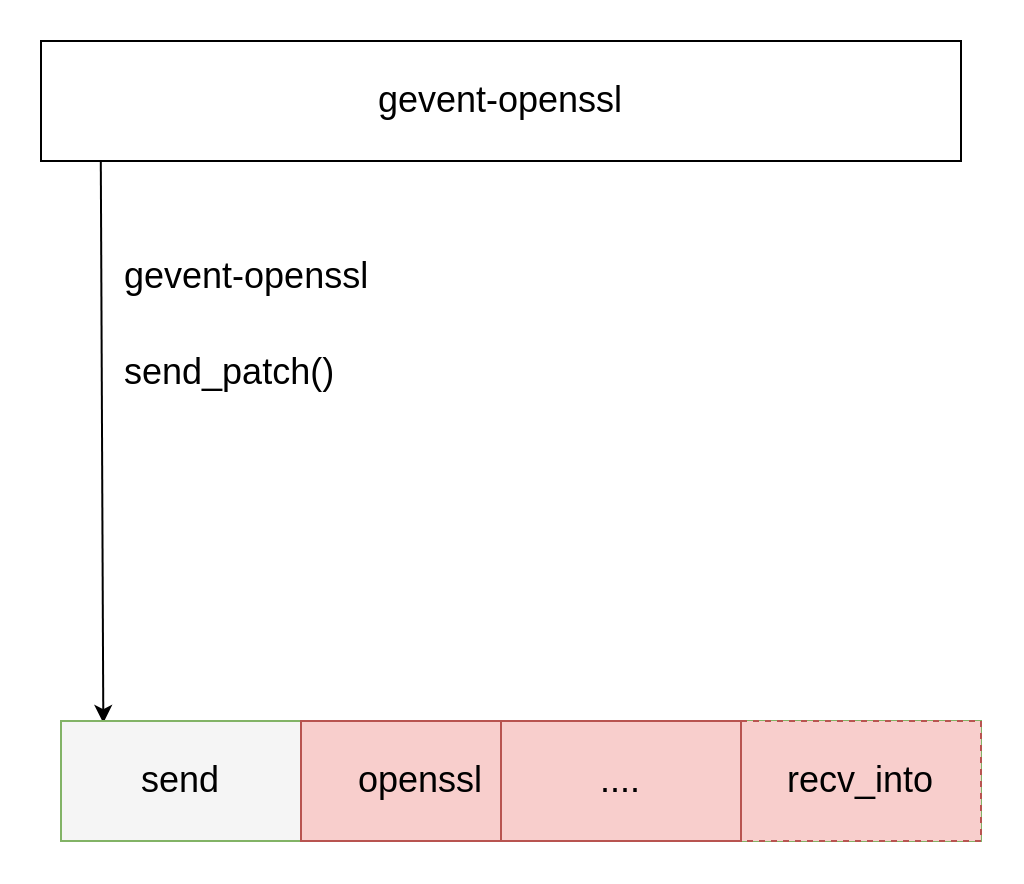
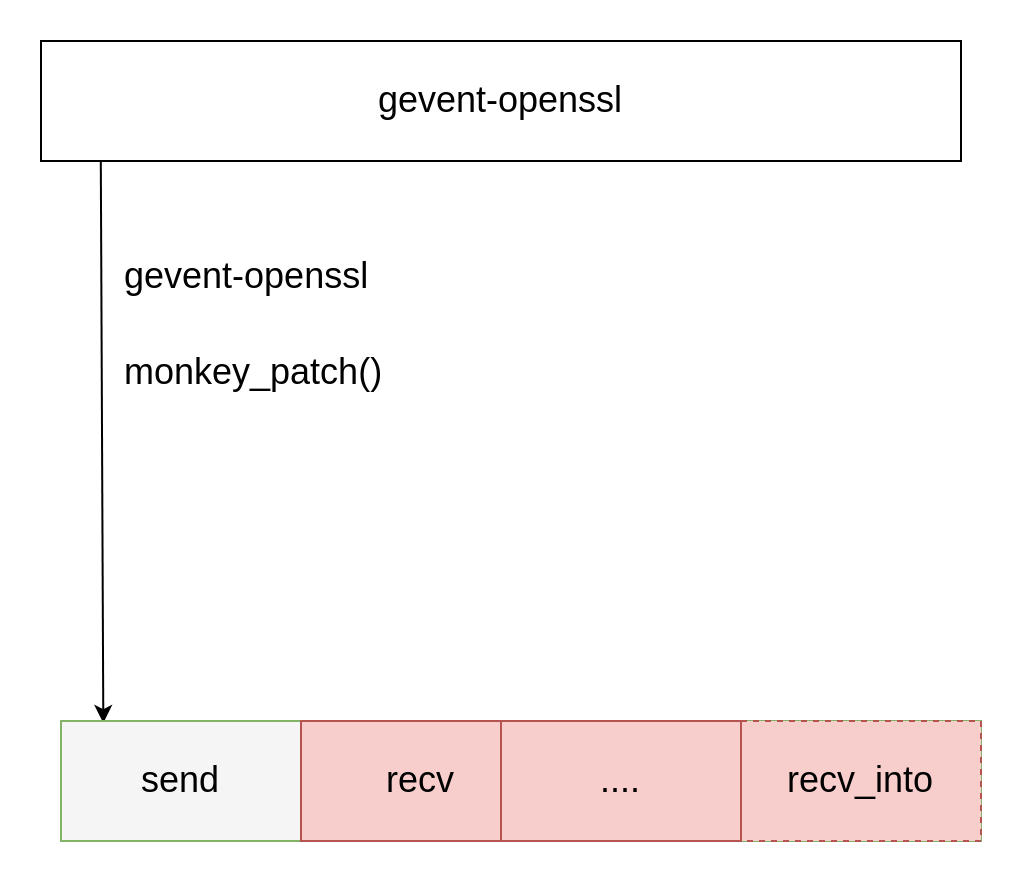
- <mxCell id="5" value="&lt;font style=&quot;font-size: 18px&quot;&gt;send_patch()&lt;br&gt;&lt;/font&gt;" style="text;html=1;resizable=0;points=[];autosize=1;align=left;verticalAlign=top;spacingTop=-4;" parent="1" vertex="1"><mxGeometry x="60" y="172.5" width="140" height="20" as="geometry" /></mxCell>
+ <mxCell id="5" value="&lt;font style=&quot;font-size: 18px&quot;&gt;monkey_patch()&lt;br&gt;&lt;/font&gt;" style="text;html=1;resizable=0;points=[];autosize=1;align=left;verticalAlign=top;spacingTop=-4;" parent="1" vertex="1"><mxGeometry x="60" y="172.5" width="140" height="20" as="geometry" /></mxCell>
- <mxCell id="9" value="&lt;font style=&quot;font-size: 18px&quot;&gt;openssl&lt;/font&gt;" style="rounded=0;whiteSpace=wrap;html=1;fillColor=#f8cecc;strokeColor=#b85450;" parent="1" vertex="1"><mxGeometry x="150" y="360" width="120" height="60" as="geometry" /></mxCell>
+ <mxCell id="9" value="&lt;font style=&quot;font-size: 18px&quot;&gt;recv&lt;/font&gt;" style="rounded=0;whiteSpace=wrap;html=1;fillColor=#f8cecc;strokeColor=#b85450;" parent="1" vertex="1"><mxGeometry x="150" y="360" width="120" height="60" as="geometry" /></mxCell>
